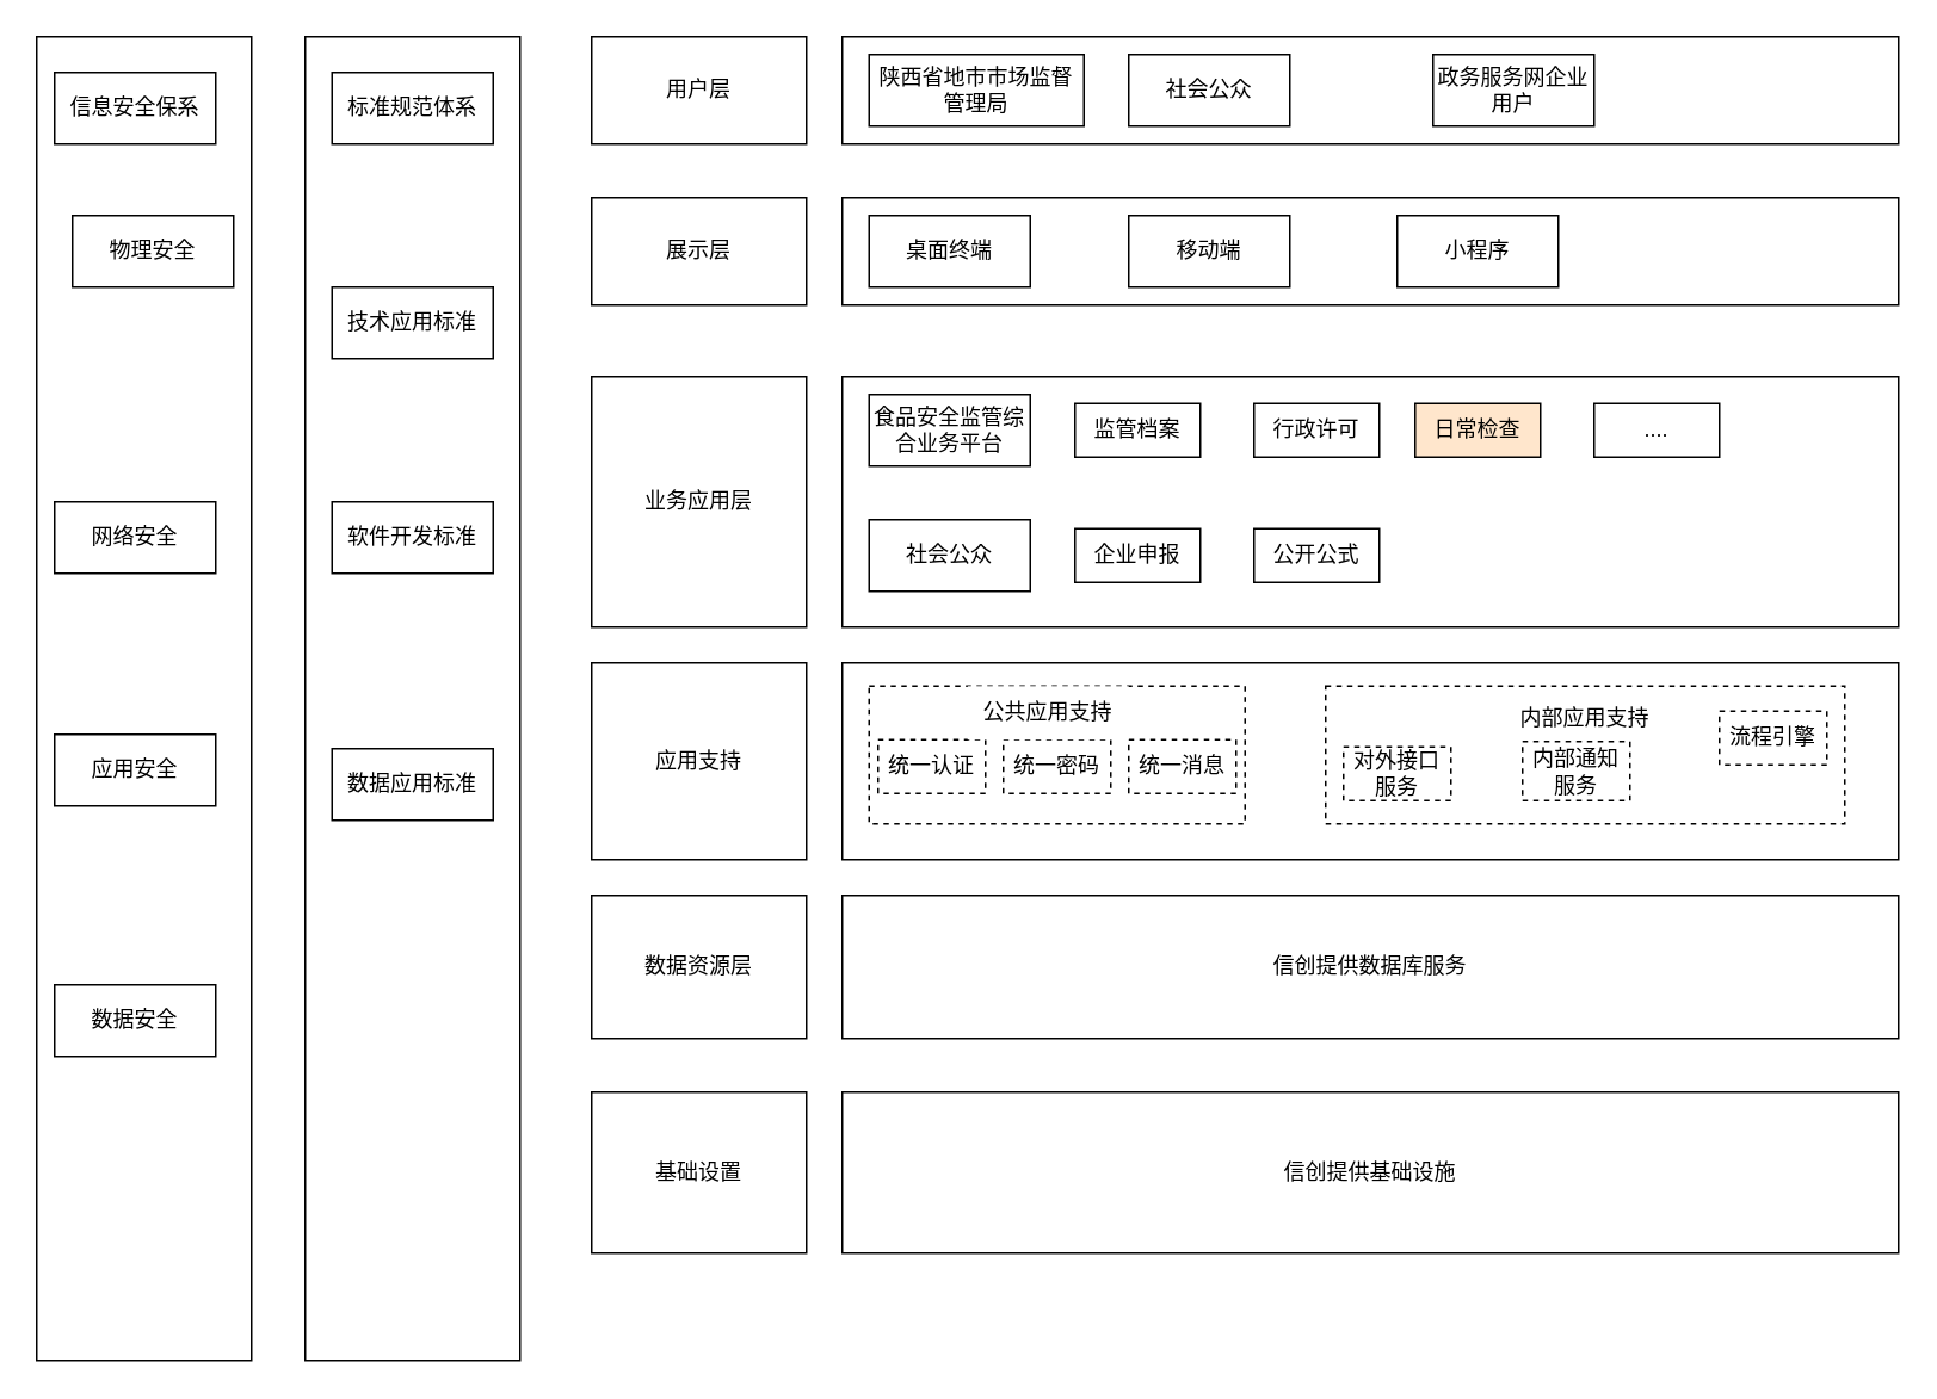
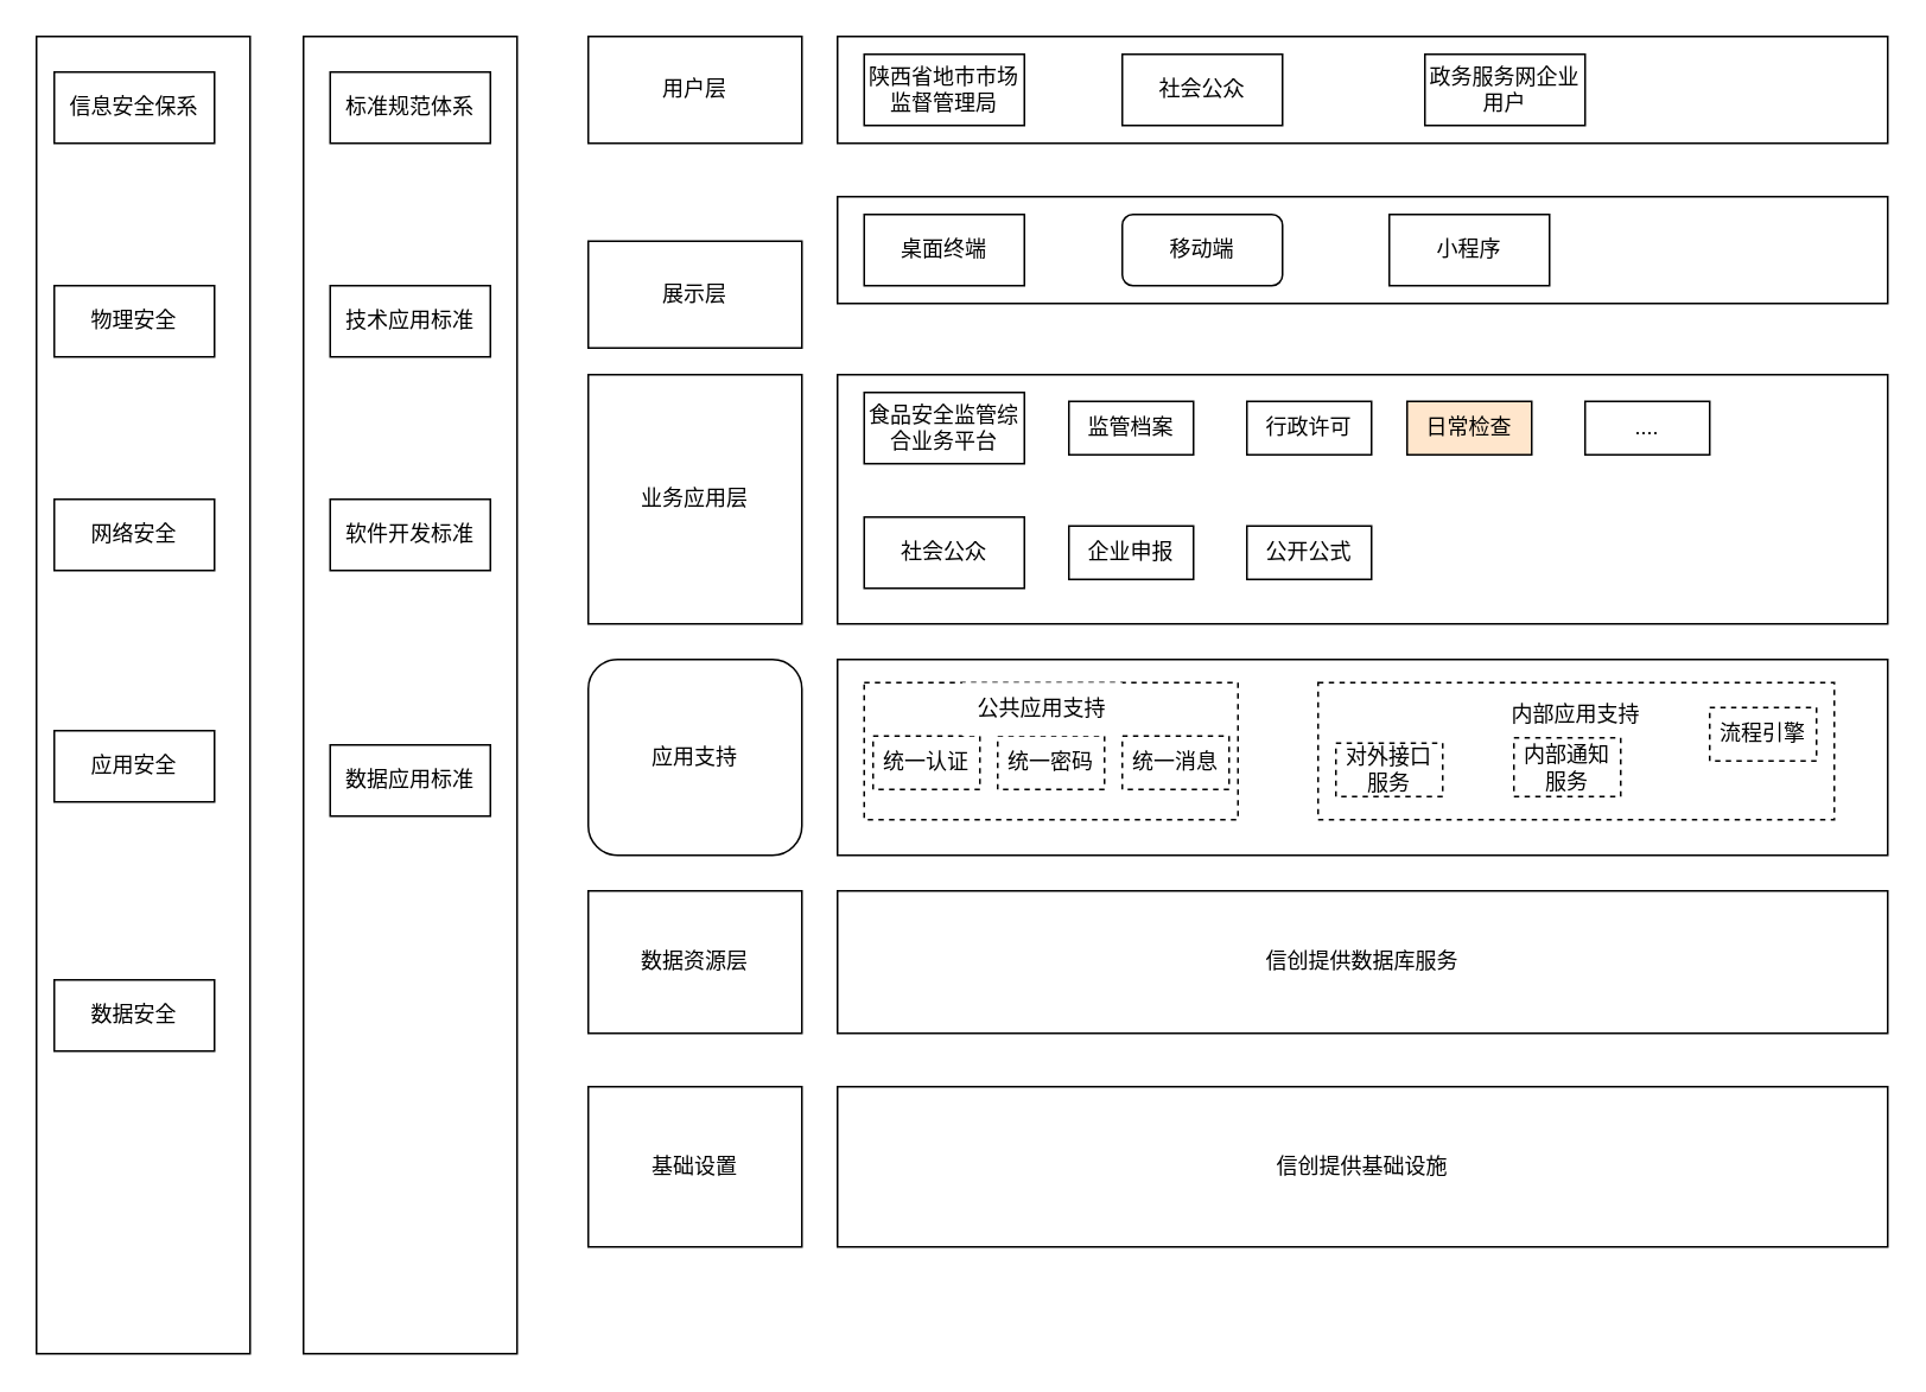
- <mxCell id="15" value="陕西省地市市场监督管理局" style="rounded=0;whiteSpace=wrap;html=1;" vertex="1" parent="1"><mxGeometry x="485" y="30" width="120" height="40" as="geometry" /></mxCell>
+ <mxCell id="15" value="陕西省地市市场监督管理局" style="rounded=0;whiteSpace=wrap;html=1;" vertex="1" parent="1"><mxGeometry x="485" y="30" width="90" height="40" as="geometry" /></mxCell>
- <mxCell id="4" value="物理安全" style="rounded=0;whiteSpace=wrap;html=1;" vertex="1" parent="1"><mxGeometry x="40" y="120" width="90" height="40" as="geometry" /></mxCell>
+ <mxCell id="4" value="物理安全" style="rounded=0;whiteSpace=wrap;html=1;" vertex="1" parent="1"><mxGeometry x="30" y="160" width="90" height="40" as="geometry" /></mxCell>
- <mxCell id="18" value="展示层" style="rounded=0;whiteSpace=wrap;html=1;" vertex="1" parent="1"><mxGeometry x="330" y="110" width="120" height="60" as="geometry" /></mxCell>
+ <mxCell id="18" value="展示层" style="rounded=0;whiteSpace=wrap;html=1;" vertex="1" parent="1"><mxGeometry x="330" y="135" width="120" height="60" as="geometry" /></mxCell>
- <mxCell id="21" value="移动端" style="rounded=0;whiteSpace=wrap;html=1;" vertex="1" parent="1"><mxGeometry x="630" y="120" width="90" height="40" as="geometry" /></mxCell>
+ <mxCell id="21" value="移动端" style="whiteSpace=wrap;html=1;rounded=1;" vertex="1" parent="1"><mxGeometry x="630" y="120" width="90" height="40" as="geometry" /></mxCell>
- <mxCell id="33" value="应用支持" style="rounded=0;whiteSpace=wrap;html=1;" vertex="1" parent="1"><mxGeometry x="330" y="370" width="120" height="110" as="geometry" /></mxCell>
+ <mxCell id="33" value="应用支持" style="whiteSpace=wrap;html=1;rounded=1;" vertex="1" parent="1"><mxGeometry x="330" y="370" width="120" height="110" as="geometry" /></mxCell>
